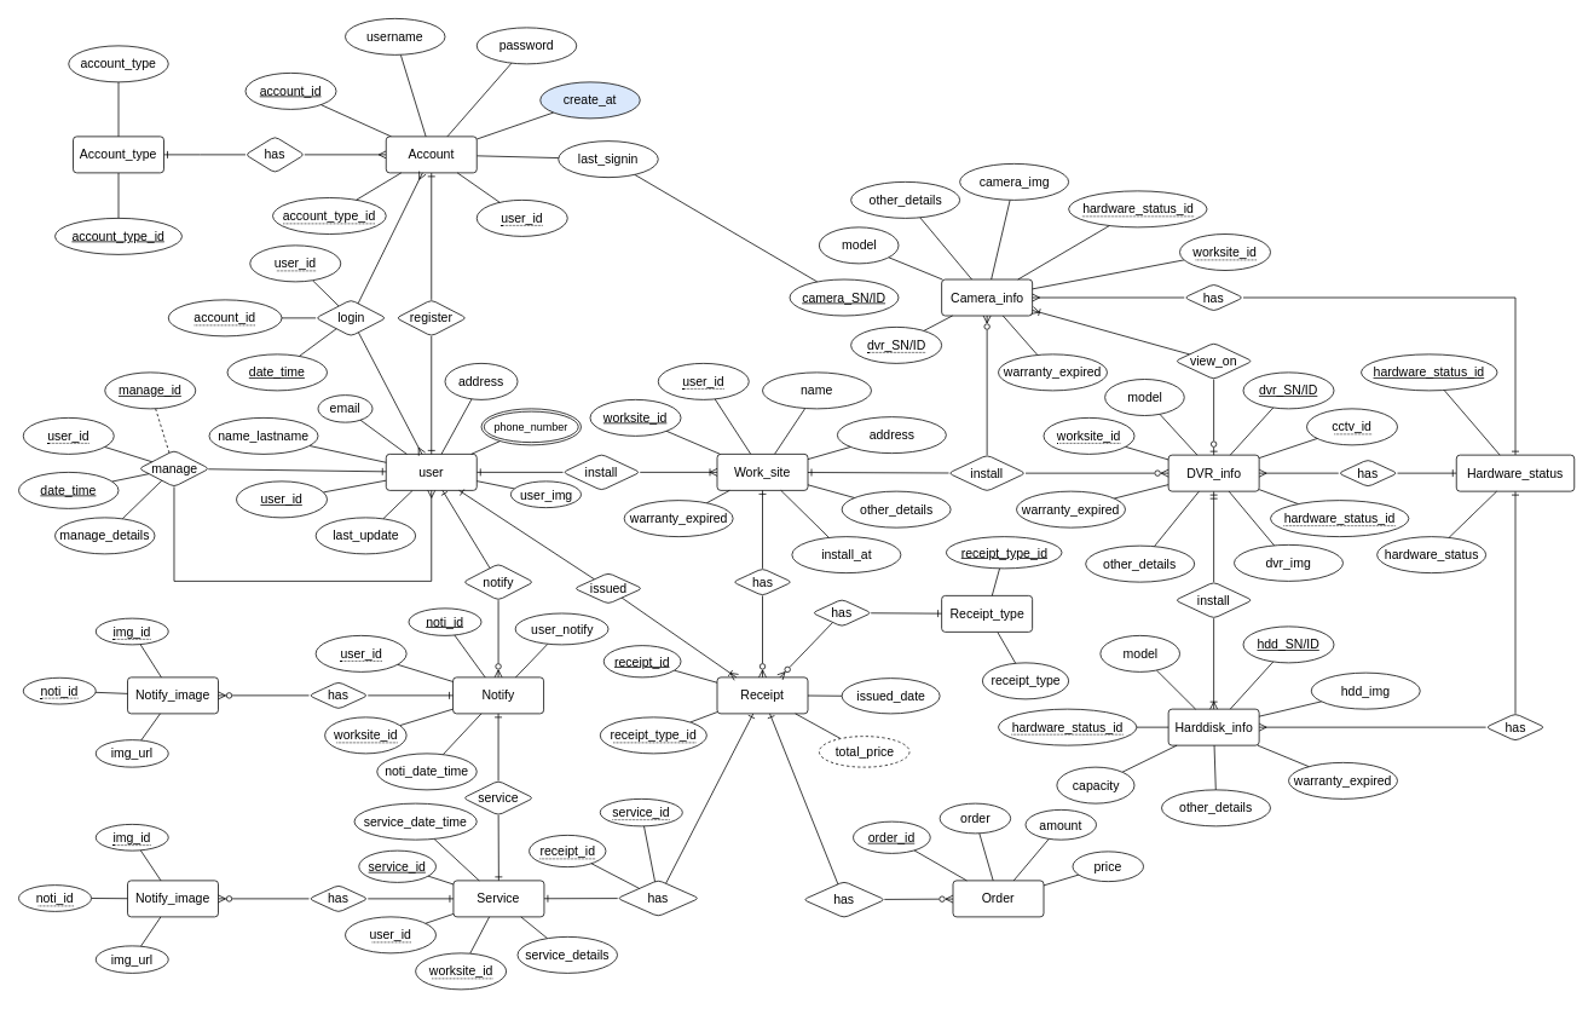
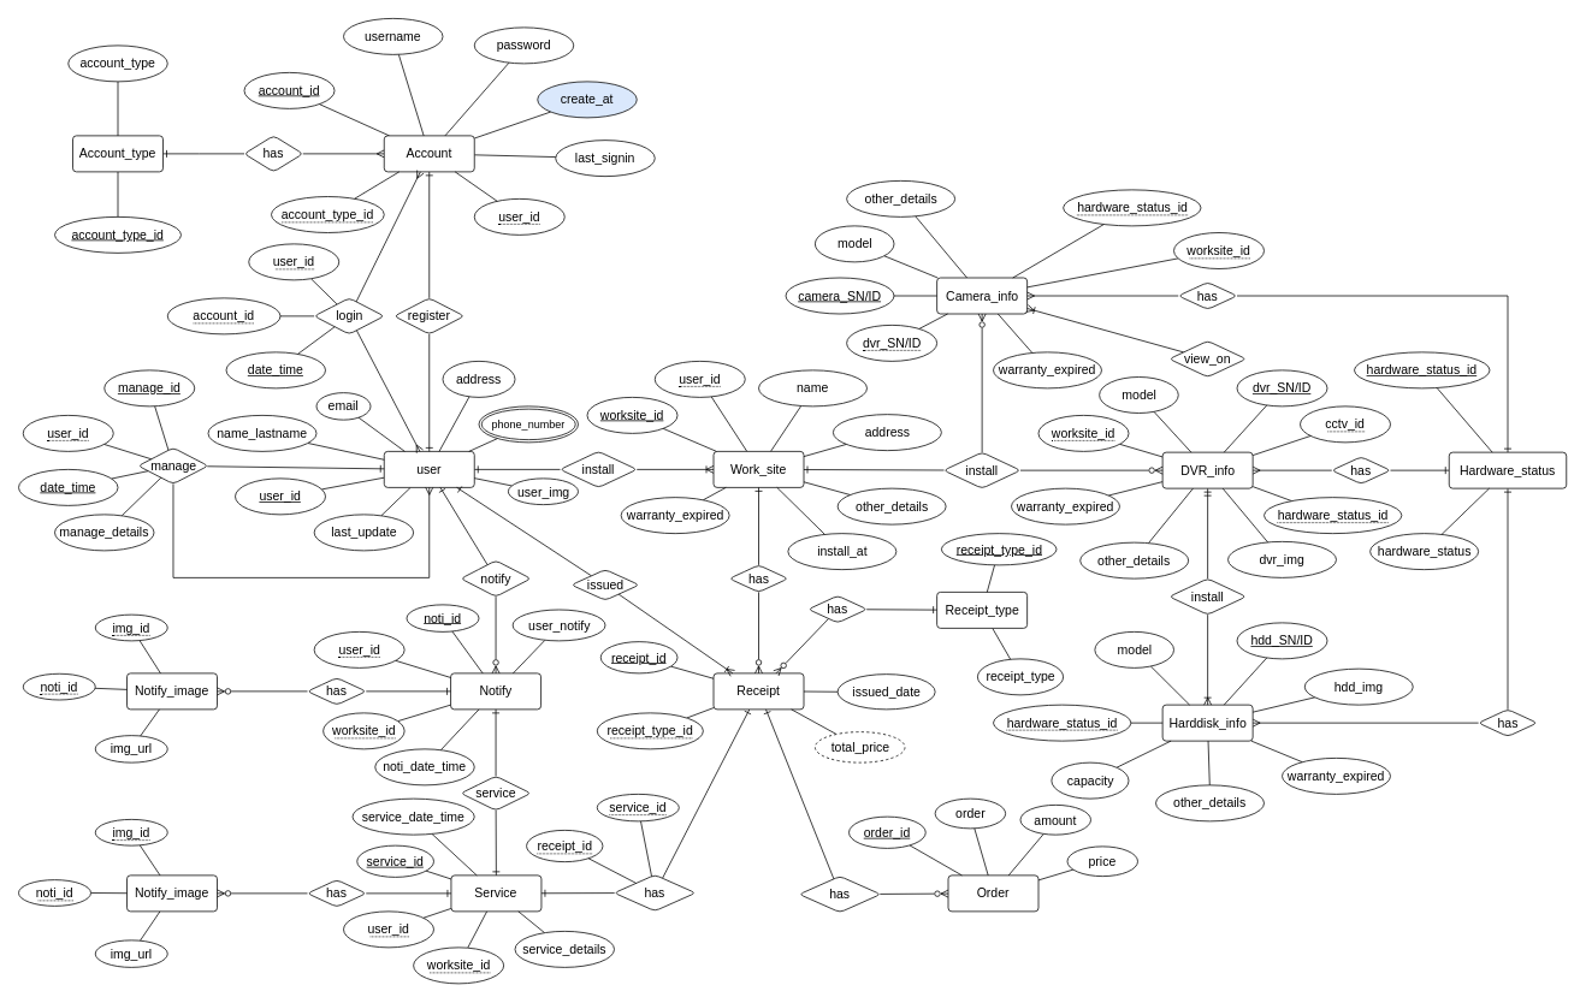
- <mxCell id="175" value="camera_img" style="ellipse;whiteSpace=wrap;html=1;align=center;fontSize=14;" vertex="1" parent="1"><mxGeometry x="1057.5" y="180" width="120" height="40" as="geometry" /></mxCell>
- <mxCell id="63" style="edgeStyle=none;rounded=0;orthogonalLoop=1;jettySize=auto;html=1;endArrow=none;endFill=0;" parent="1" source="64" target="130" edge="1"><mxGeometry relative="1" as="geometry" /></mxCell>
+ <mxCell id="63" style="edgeStyle=none;rounded=0;orthogonalLoop=1;jettySize=auto;html=1;endArrow=none;endFill=0;" parent="1" source="64" target="62" edge="1"><mxGeometry relative="1" as="geometry" /></mxCell>
- <mxCell id="174" style="edgeStyle=none;rounded=0;orthogonalLoop=1;jettySize=auto;html=1;endArrow=none;endFill=0;" edge="1" parent="1" source="175" target="62"><mxGeometry relative="1" as="geometry" /></mxCell>
- <mxCell id="105" style="edgeStyle=none;rounded=0;orthogonalLoop=1;jettySize=auto;html=1;endArrow=ERzeroToOne;endFill=0;" edge="1" parent="1" source="106" target="70"><mxGeometry relative="1" as="geometry" /></mxCell>
- <mxCell id="140" style="edgeStyle=none;rounded=0;orthogonalLoop=1;jettySize=auto;html=1;endArrow=none;endFill=0;dashed=1;" edge="1" parent="1" source="141" target="129"><mxGeometry relative="1" as="geometry" /></mxCell>
+ <mxCell id="140" style="edgeStyle=none;rounded=0;orthogonalLoop=1;jettySize=auto;html=1;endArrow=none;endFill=0;" edge="1" parent="1" source="141" target="129"><mxGeometry relative="1" as="geometry" /></mxCell>
